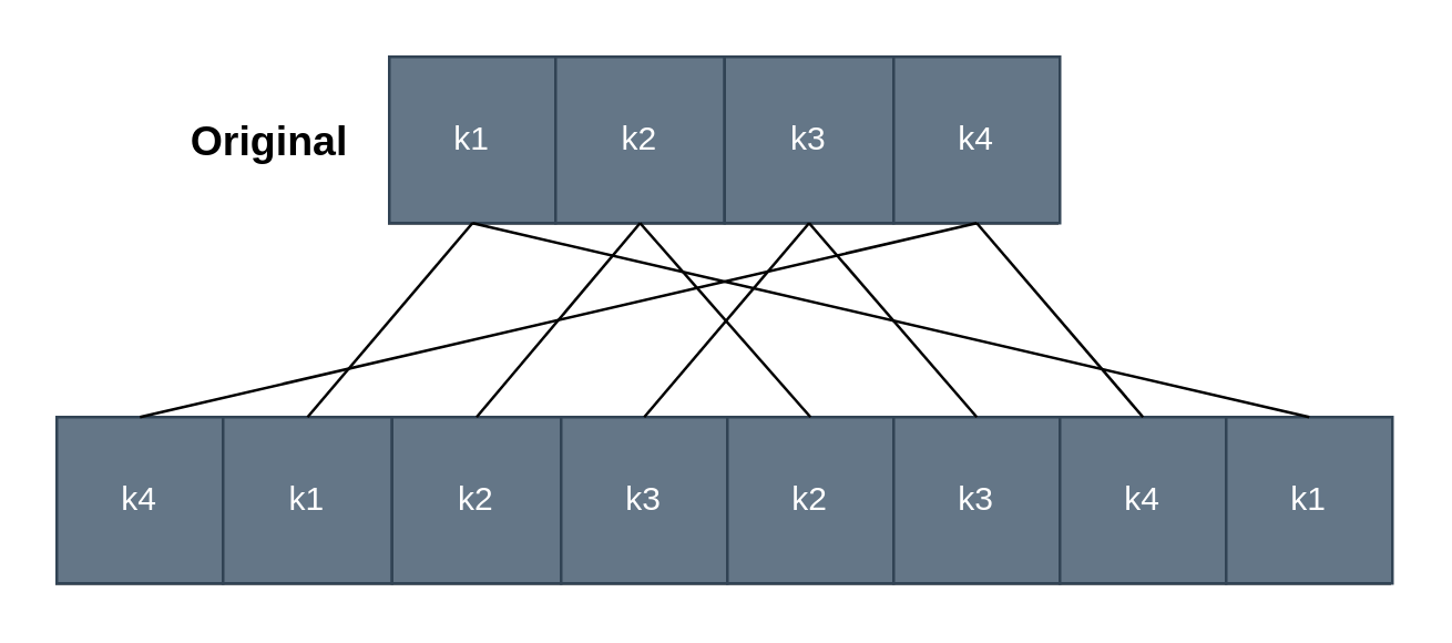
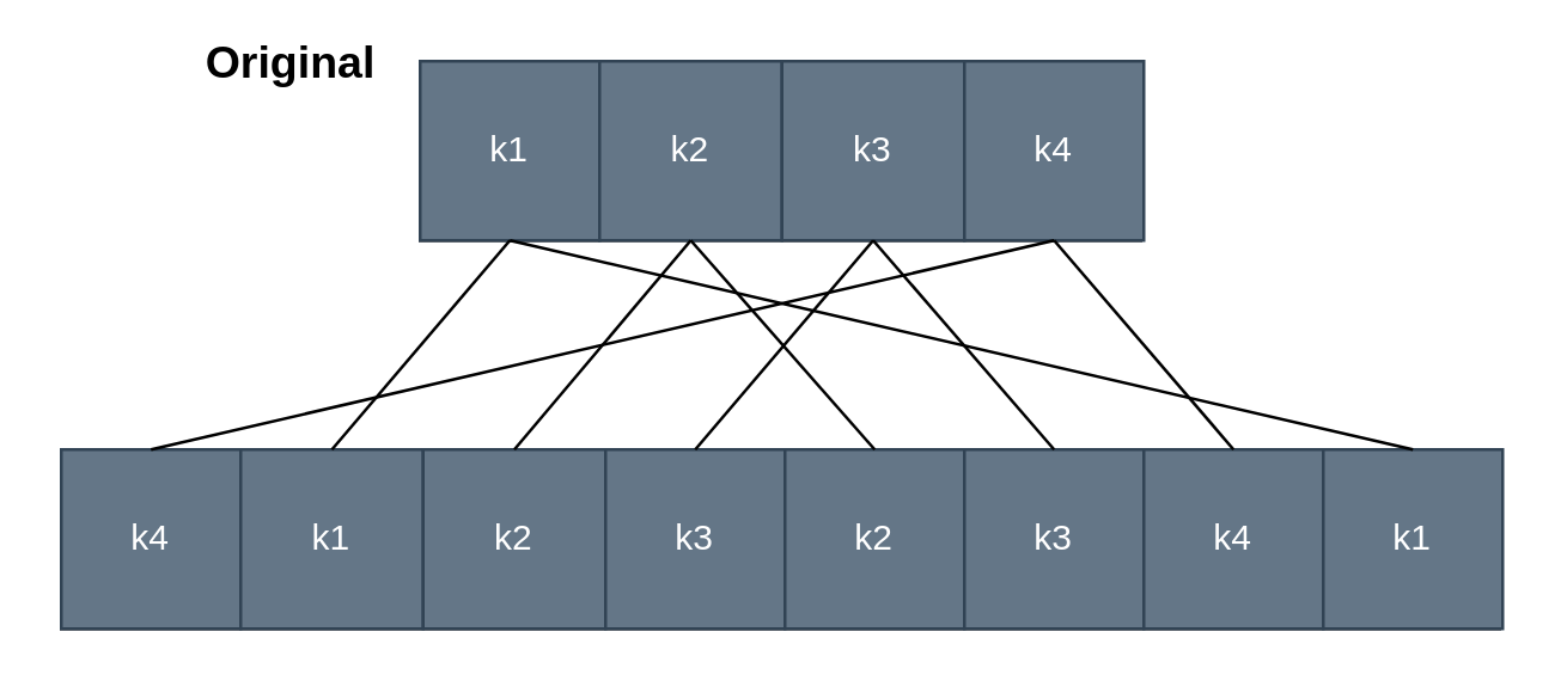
- <mxCell id="16" value="&lt;font style=&quot;font-size: 15px;&quot;&gt;&lt;b&gt;Original&lt;/b&gt;&lt;/font&gt;" style="text;html=1;strokeColor=none;fillColor=none;align=center;verticalAlign=middle;whiteSpace=wrap;rounded=0;" parent="1" vertex="1"><mxGeometry x="67" y="35" width="60" height="30" as="geometry" /></mxCell>
+ <mxCell id="16" value="&lt;font style=&quot;font-size: 15px;&quot;&gt;&lt;b&gt;Original&lt;/b&gt;&lt;/font&gt;" style="text;html=1;strokeColor=none;fillColor=none;align=center;verticalAlign=middle;whiteSpace=wrap;rounded=0;" parent="1" vertex="1"><mxGeometry x="67" y="5" width="60" height="30" as="geometry" /></mxCell>
